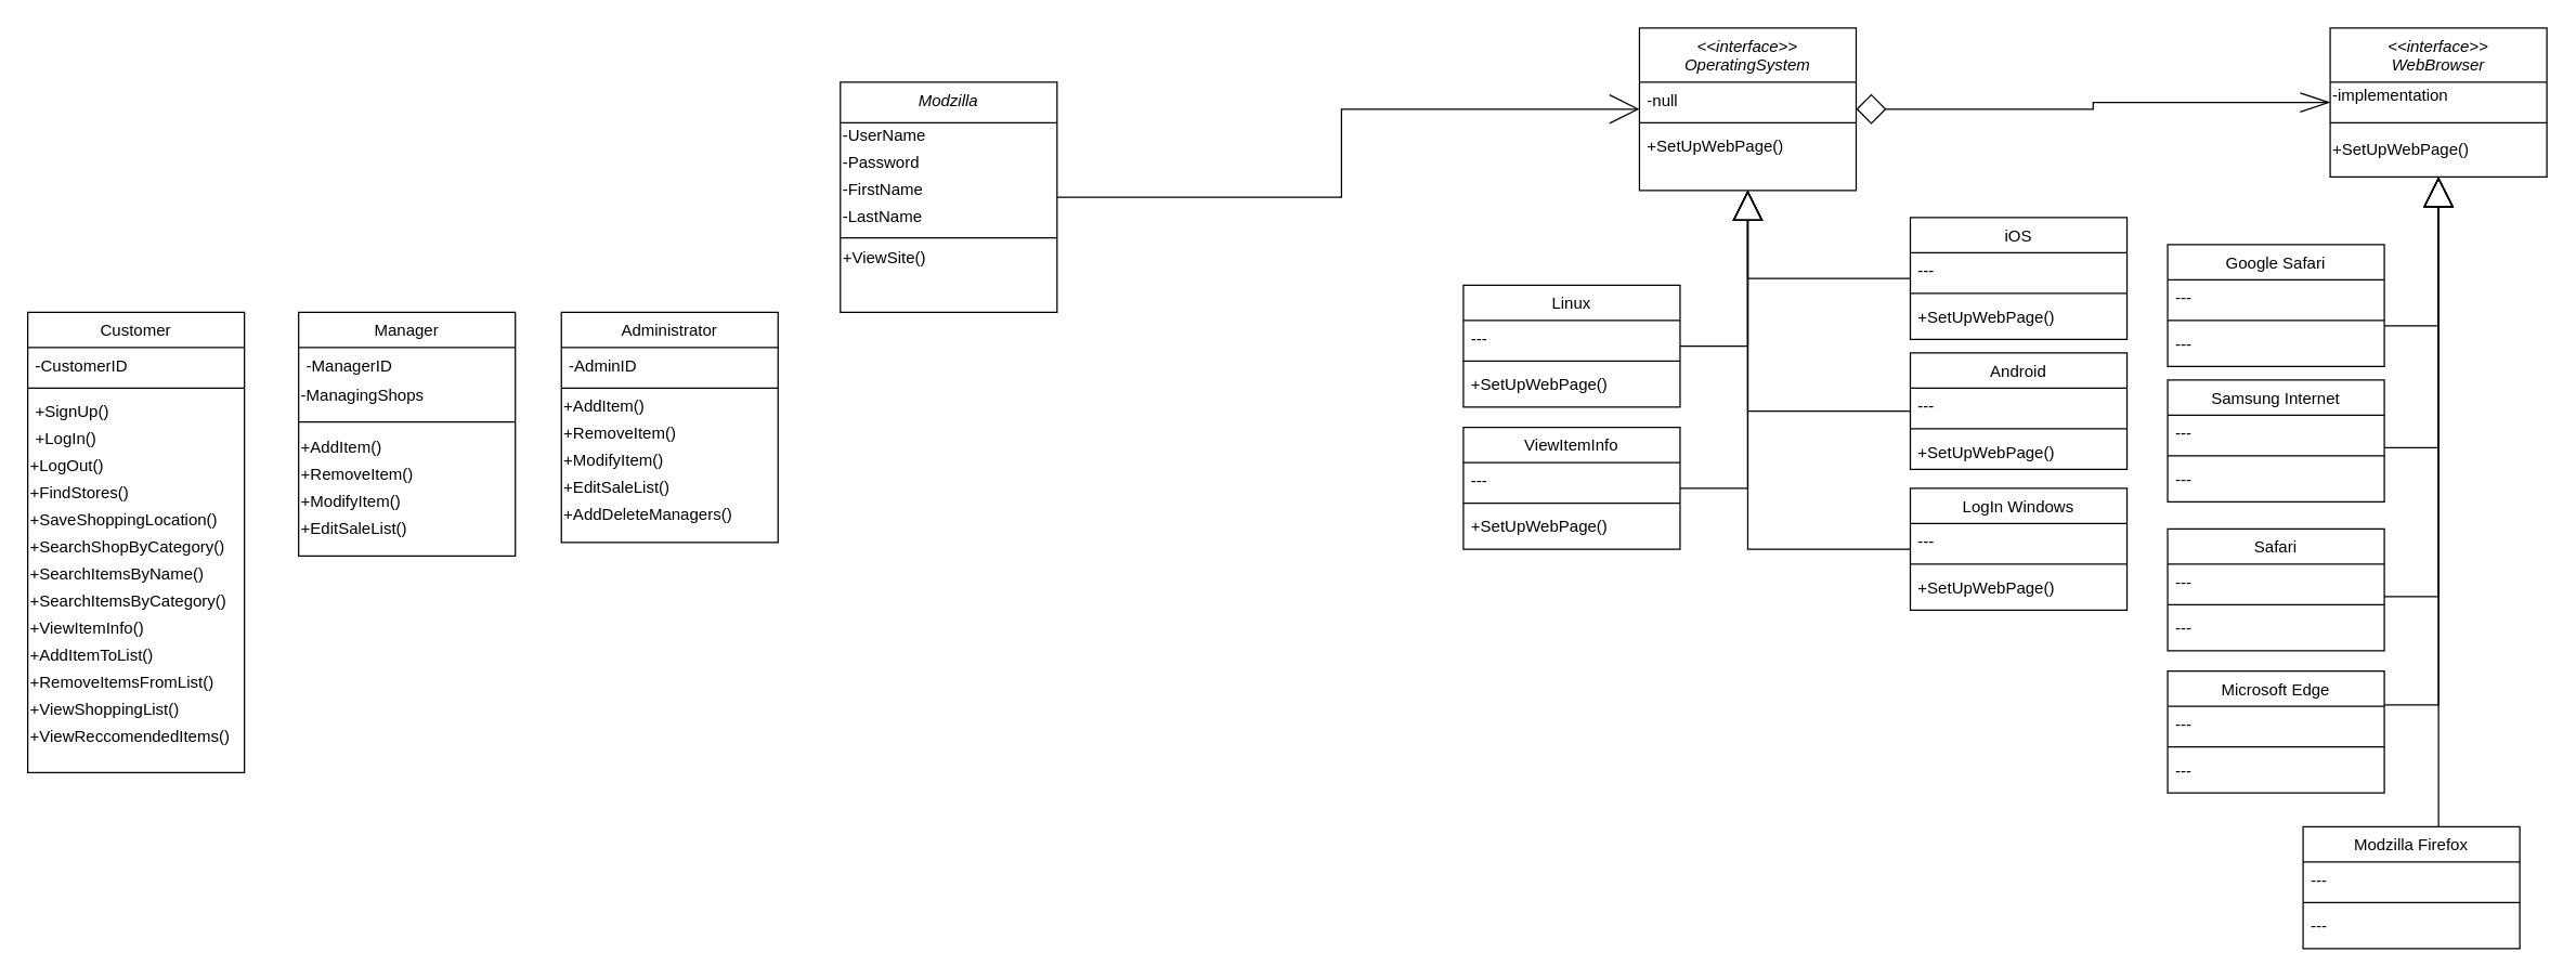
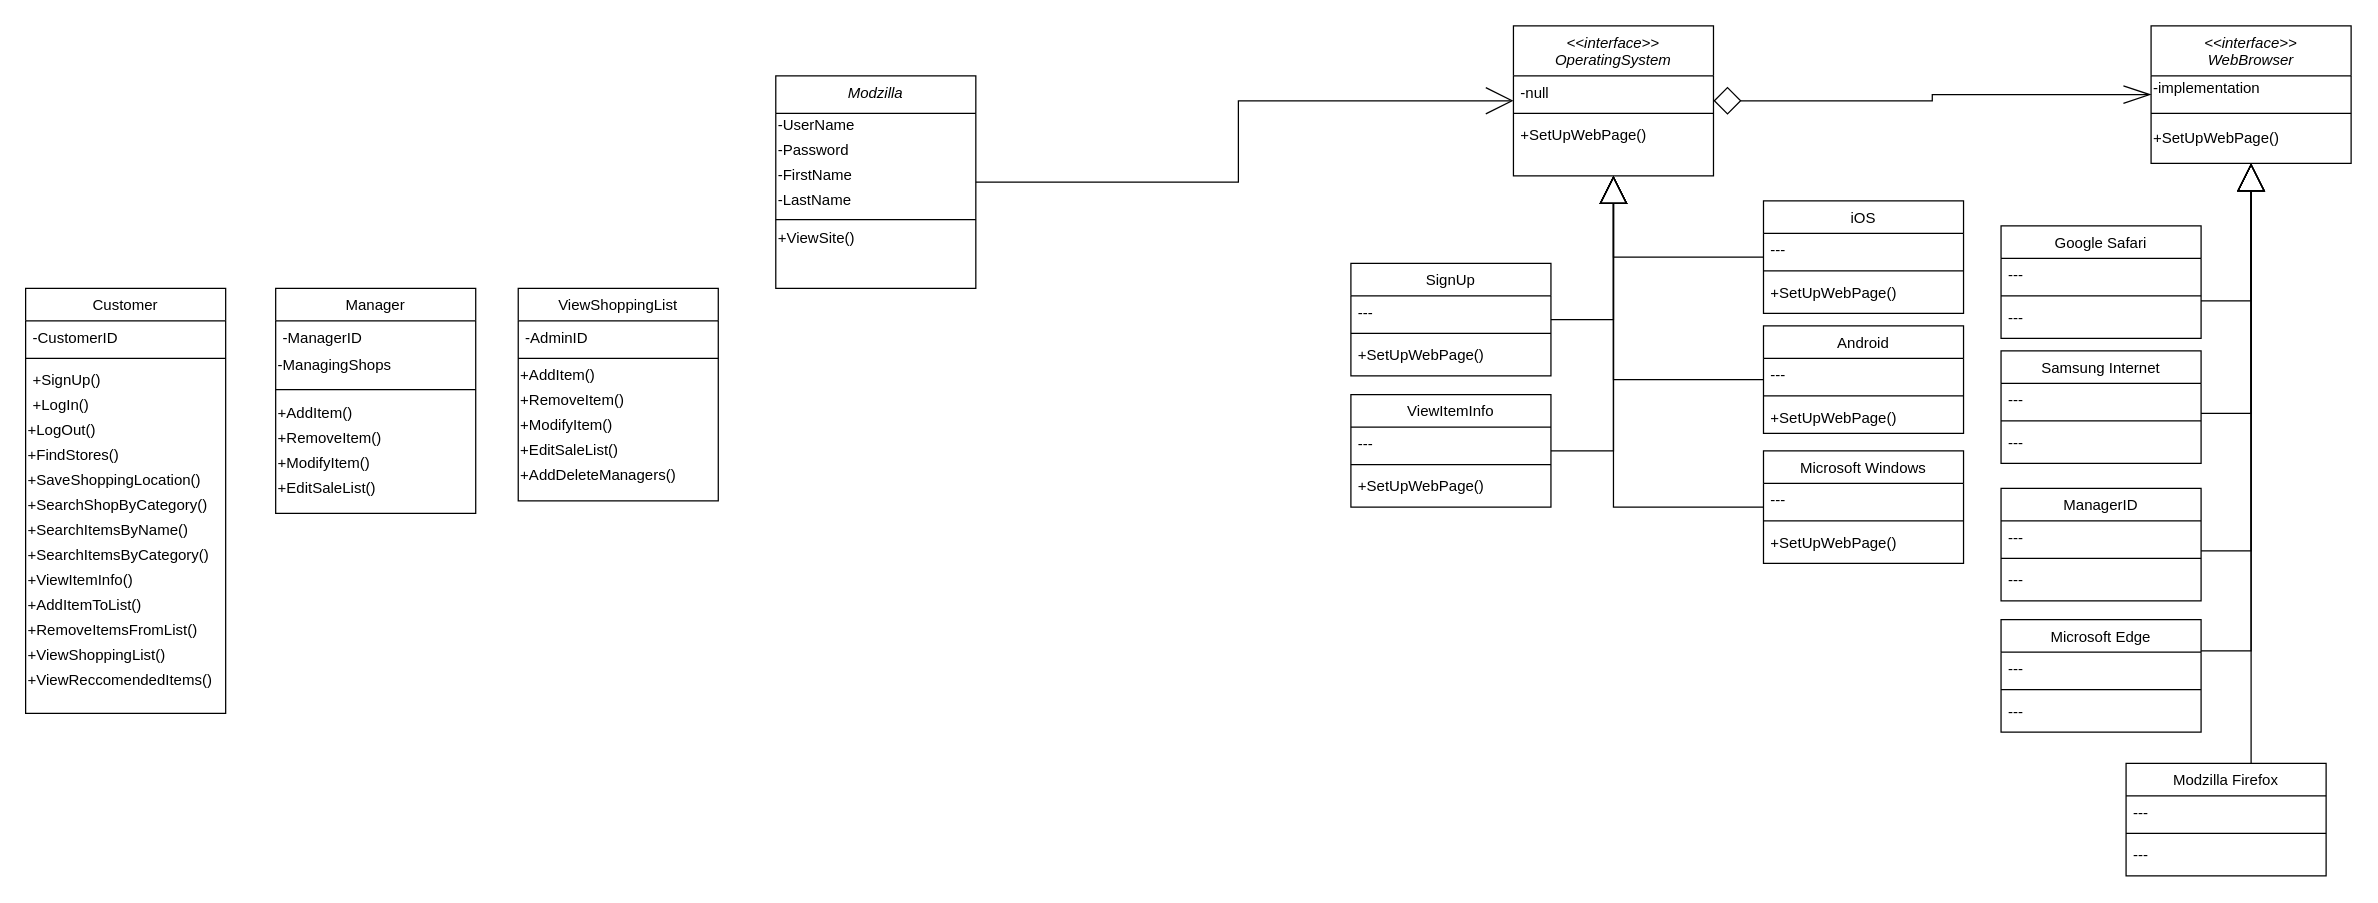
- <mxCell id="76" value="Linux" style="swimlane;fontStyle=0;align=center;verticalAlign=top;childLayout=stackLayout;horizontal=1;startSize=26;horizontalStack=0;resizeParent=1;resizeLast=0;collapsible=1;marginBottom=0;rounded=0;shadow=0;strokeWidth=1;" vertex="1" parent="1"><mxGeometry x="1080" y="210" width="160" height="90" as="geometry"><mxRectangle x="550" y="140" width="160" height="26" as="alternateBounds" /></mxGeometry></mxCell>
+ <mxCell id="76" value="SignUp" style="swimlane;fontStyle=0;align=center;verticalAlign=top;childLayout=stackLayout;horizontal=1;startSize=26;horizontalStack=0;resizeParent=1;resizeLast=0;collapsible=1;marginBottom=0;rounded=0;shadow=0;strokeWidth=1;" vertex="1" parent="1"><mxGeometry x="1080" y="210" width="160" height="90" as="geometry"><mxRectangle x="550" y="140" width="160" height="26" as="alternateBounds" /></mxGeometry></mxCell>
- <mxCell id="38" value="Administrator" style="swimlane;fontStyle=0;align=center;verticalAlign=top;childLayout=stackLayout;horizontal=1;startSize=26;horizontalStack=0;resizeParent=1;resizeLast=0;collapsible=1;marginBottom=0;rounded=0;shadow=0;strokeWidth=1;" vertex="1" parent="1"><mxGeometry x="414" y="230" width="160" height="170" as="geometry"><mxRectangle x="340" y="380" width="170" height="26" as="alternateBounds" /></mxGeometry></mxCell>
+ <mxCell id="38" value="ViewShoppingList" style="swimlane;fontStyle=0;align=center;verticalAlign=top;childLayout=stackLayout;horizontal=1;startSize=26;horizontalStack=0;resizeParent=1;resizeLast=0;collapsible=1;marginBottom=0;rounded=0;shadow=0;strokeWidth=1;" vertex="1" parent="1"><mxGeometry x="414" y="230" width="160" height="170" as="geometry"><mxRectangle x="340" y="380" width="170" height="26" as="alternateBounds" /></mxGeometry></mxCell>
- <mxCell id="71" value="LogIn Windows" style="swimlane;fontStyle=0;align=center;verticalAlign=top;childLayout=stackLayout;horizontal=1;startSize=26;horizontalStack=0;resizeParent=1;resizeLast=0;collapsible=1;marginBottom=0;rounded=0;shadow=0;strokeWidth=1;" vertex="1" parent="1"><mxGeometry x="1410" y="360" width="160" height="90" as="geometry"><mxRectangle x="550" y="140" width="160" height="26" as="alternateBounds" /></mxGeometry></mxCell>
+ <mxCell id="71" value="Microsoft Windows" style="swimlane;fontStyle=0;align=center;verticalAlign=top;childLayout=stackLayout;horizontal=1;startSize=26;horizontalStack=0;resizeParent=1;resizeLast=0;collapsible=1;marginBottom=0;rounded=0;shadow=0;strokeWidth=1;" vertex="1" parent="1"><mxGeometry x="1410" y="360" width="160" height="90" as="geometry"><mxRectangle x="550" y="140" width="160" height="26" as="alternateBounds" /></mxGeometry></mxCell>
- <mxCell id="86" value="Safari" style="swimlane;fontStyle=0;align=center;verticalAlign=top;childLayout=stackLayout;horizontal=1;startSize=26;horizontalStack=0;resizeParent=1;resizeLast=0;collapsible=1;marginBottom=0;rounded=0;shadow=0;strokeWidth=1;" vertex="1" parent="1"><mxGeometry x="1600" y="390" width="160" height="90" as="geometry"><mxRectangle x="550" y="140" width="160" height="26" as="alternateBounds" /></mxGeometry></mxCell>
+ <mxCell id="86" value="ManagerID" style="swimlane;fontStyle=0;align=center;verticalAlign=top;childLayout=stackLayout;horizontal=1;startSize=26;horizontalStack=0;resizeParent=1;resizeLast=0;collapsible=1;marginBottom=0;rounded=0;shadow=0;strokeWidth=1;" vertex="1" parent="1"><mxGeometry x="1600" y="390" width="160" height="90" as="geometry"><mxRectangle x="550" y="140" width="160" height="26" as="alternateBounds" /></mxGeometry></mxCell>
